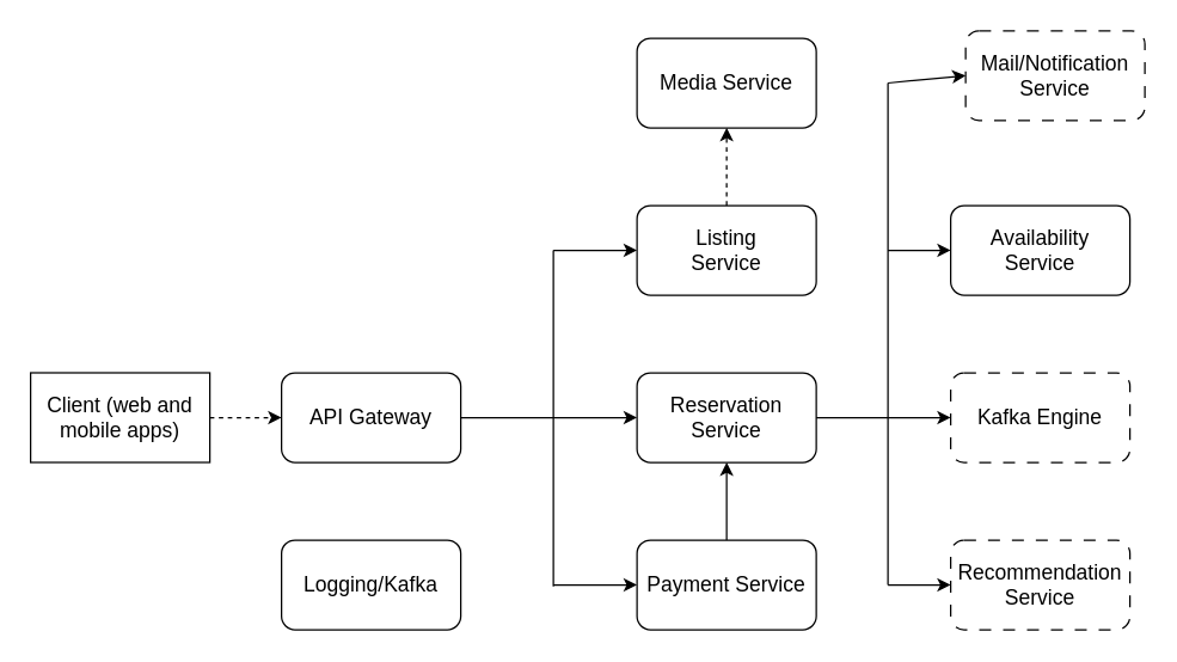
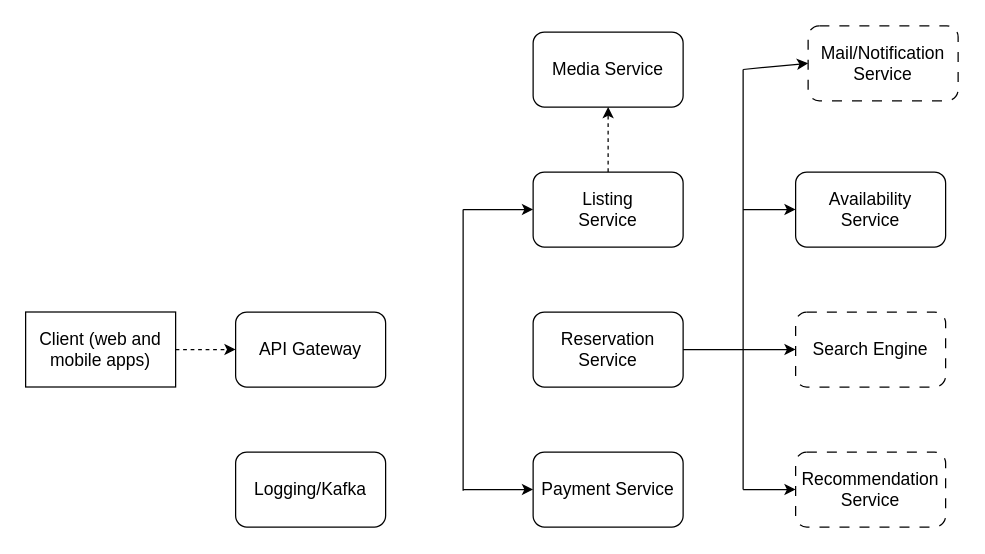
- <mxCell id="21" value="" style="endArrow=classic;html=1;exitX=1;exitY=0.5;exitDx=0;exitDy=0;entryX=0;entryY=0.5;entryDx=0;entryDy=0;" parent="1" source="6" target="4" edge="1"><mxGeometry width="50" height="50" relative="1" as="geometry"><mxPoint x="370" y="299" as="sourcePoint" /><mxPoint x="420" y="249" as="targetPoint" /></mxGeometry></mxCell>
- <mxCell id="11" value="&lt;span style=&quot;font-size: 14px;&quot;&gt;Kafka Engine&lt;/span&gt;" style="rounded=1;whiteSpace=wrap;html=1;dashed=1;dashPattern=8 8;" parent="1" vertex="1"><mxGeometry x="636" y="249" width="120" height="60" as="geometry" /></mxCell>
+ <mxCell id="11" value="&lt;span style=&quot;font-size: 14px;&quot;&gt;Search Engine&lt;/span&gt;" style="rounded=1;whiteSpace=wrap;html=1;dashed=1;dashPattern=8 8;" parent="1" vertex="1"><mxGeometry x="636" y="249" width="120" height="60" as="geometry" /></mxCell>
- <mxCell id="2" style="edgeStyle=none;html=1;entryX=0.5;entryY=1;entryDx=0;entryDy=0;fontSize=14;" parent="1" source="3" target="4" edge="1"><mxGeometry relative="1" as="geometry" /></mxCell>
